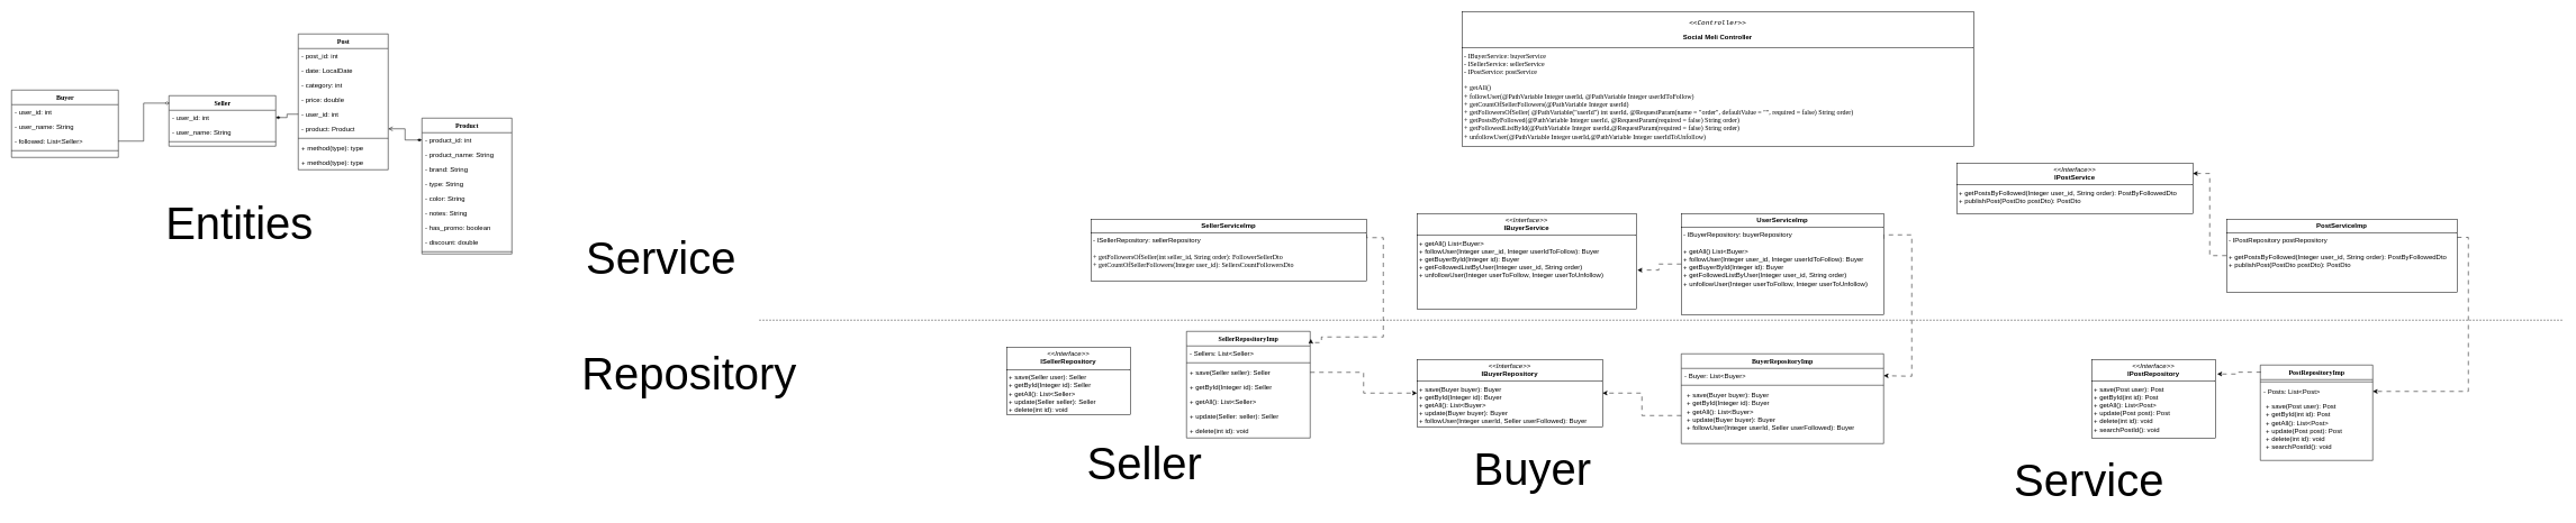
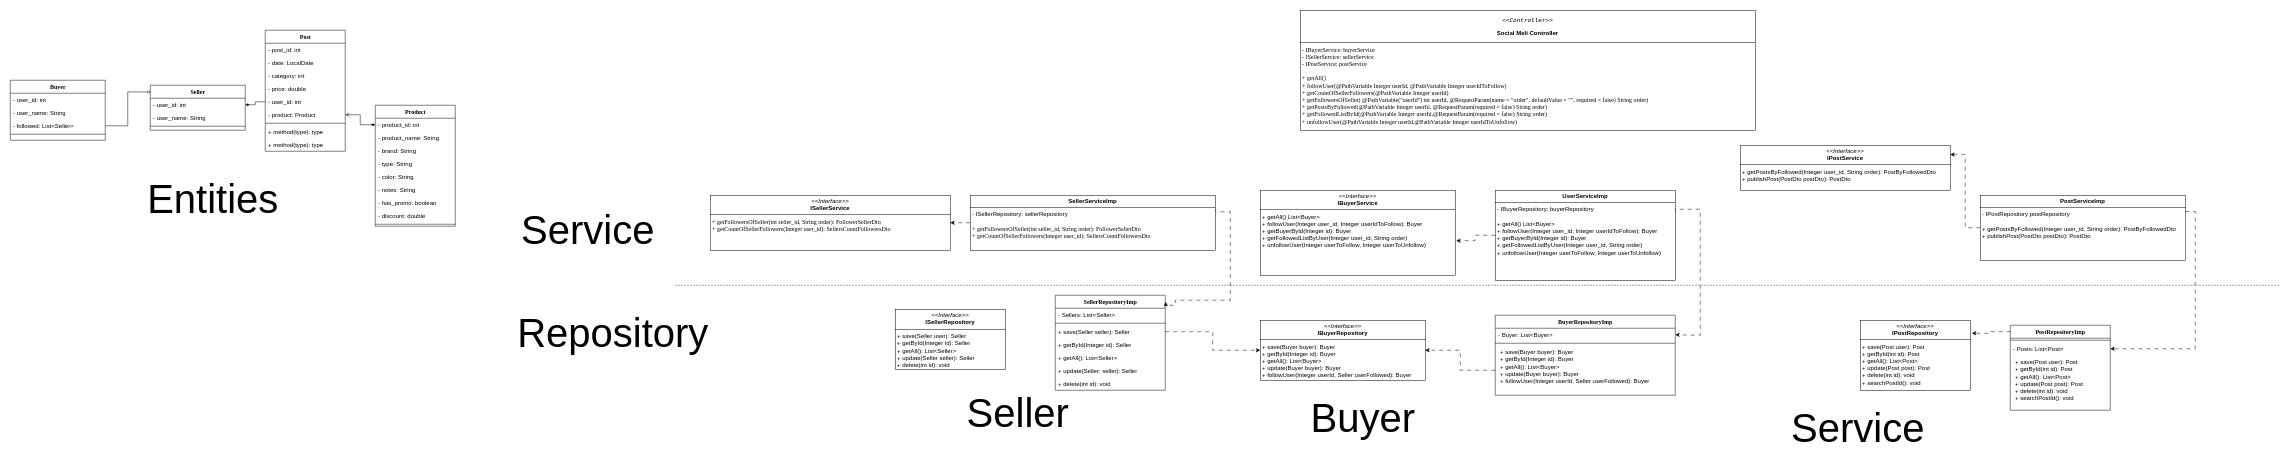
+ <mxCell id="50" value="&lt;p style=&quot;margin:0px;margin-top:4px;text-align:center;&quot;&gt;&lt;span style=&quot;background-color: rgb(255, 255, 255);&quot;&gt;&lt;i&gt;&amp;lt;&amp;lt;Interface&amp;gt;&amp;gt;&lt;/i&gt;&lt;br&gt;&lt;b&gt;ISellerService&lt;/b&gt;&lt;/span&gt;&lt;/p&gt;&lt;hr size=&quot;1&quot; style=&quot;border-style:solid;&quot;&gt;&lt;p style=&quot;margin: 0px 0px 0px 4px;&quot;&gt;&lt;span style=&quot;background-color: rgb(255, 255, 255);&quot;&gt;&lt;font face=&quot;Verdana&quot; style=&quot;font-size: 12px;&quot;&gt;+ getFollowersOfSeller(int seller_id, String order): FollowerSellerDto&lt;br&gt;&lt;font style=&quot;font-size: 12px;&quot;&gt;+ getCountOfSellerFollowers(Integer user_id):&amp;nbsp;SellersCountFollowersDto&lt;/font&gt;&lt;/font&gt;&lt;/span&gt;&lt;/p&gt;&lt;p style=&quot;margin: 0px 0px 0px 4px;&quot;&gt;&lt;br&gt;&lt;/p&gt;" style="verticalAlign=top;align=left;overflow=fill;html=1;whiteSpace=wrap;" parent="1" vertex="1"><mxGeometry x="1420" y="390" width="480" height="110" as="geometry" /></mxCell>
+ <mxCell id="55" style="edgeStyle=orthogonalEdgeStyle;rounded=0;orthogonalLoop=1;jettySize=auto;html=1;entryX=1;entryY=0.5;entryDx=0;entryDy=0;dashed=1;dashPattern=8 8;" edge="1" parent="1" source="57" target="50"><mxGeometry relative="1" as="geometry" /></mxCell>
